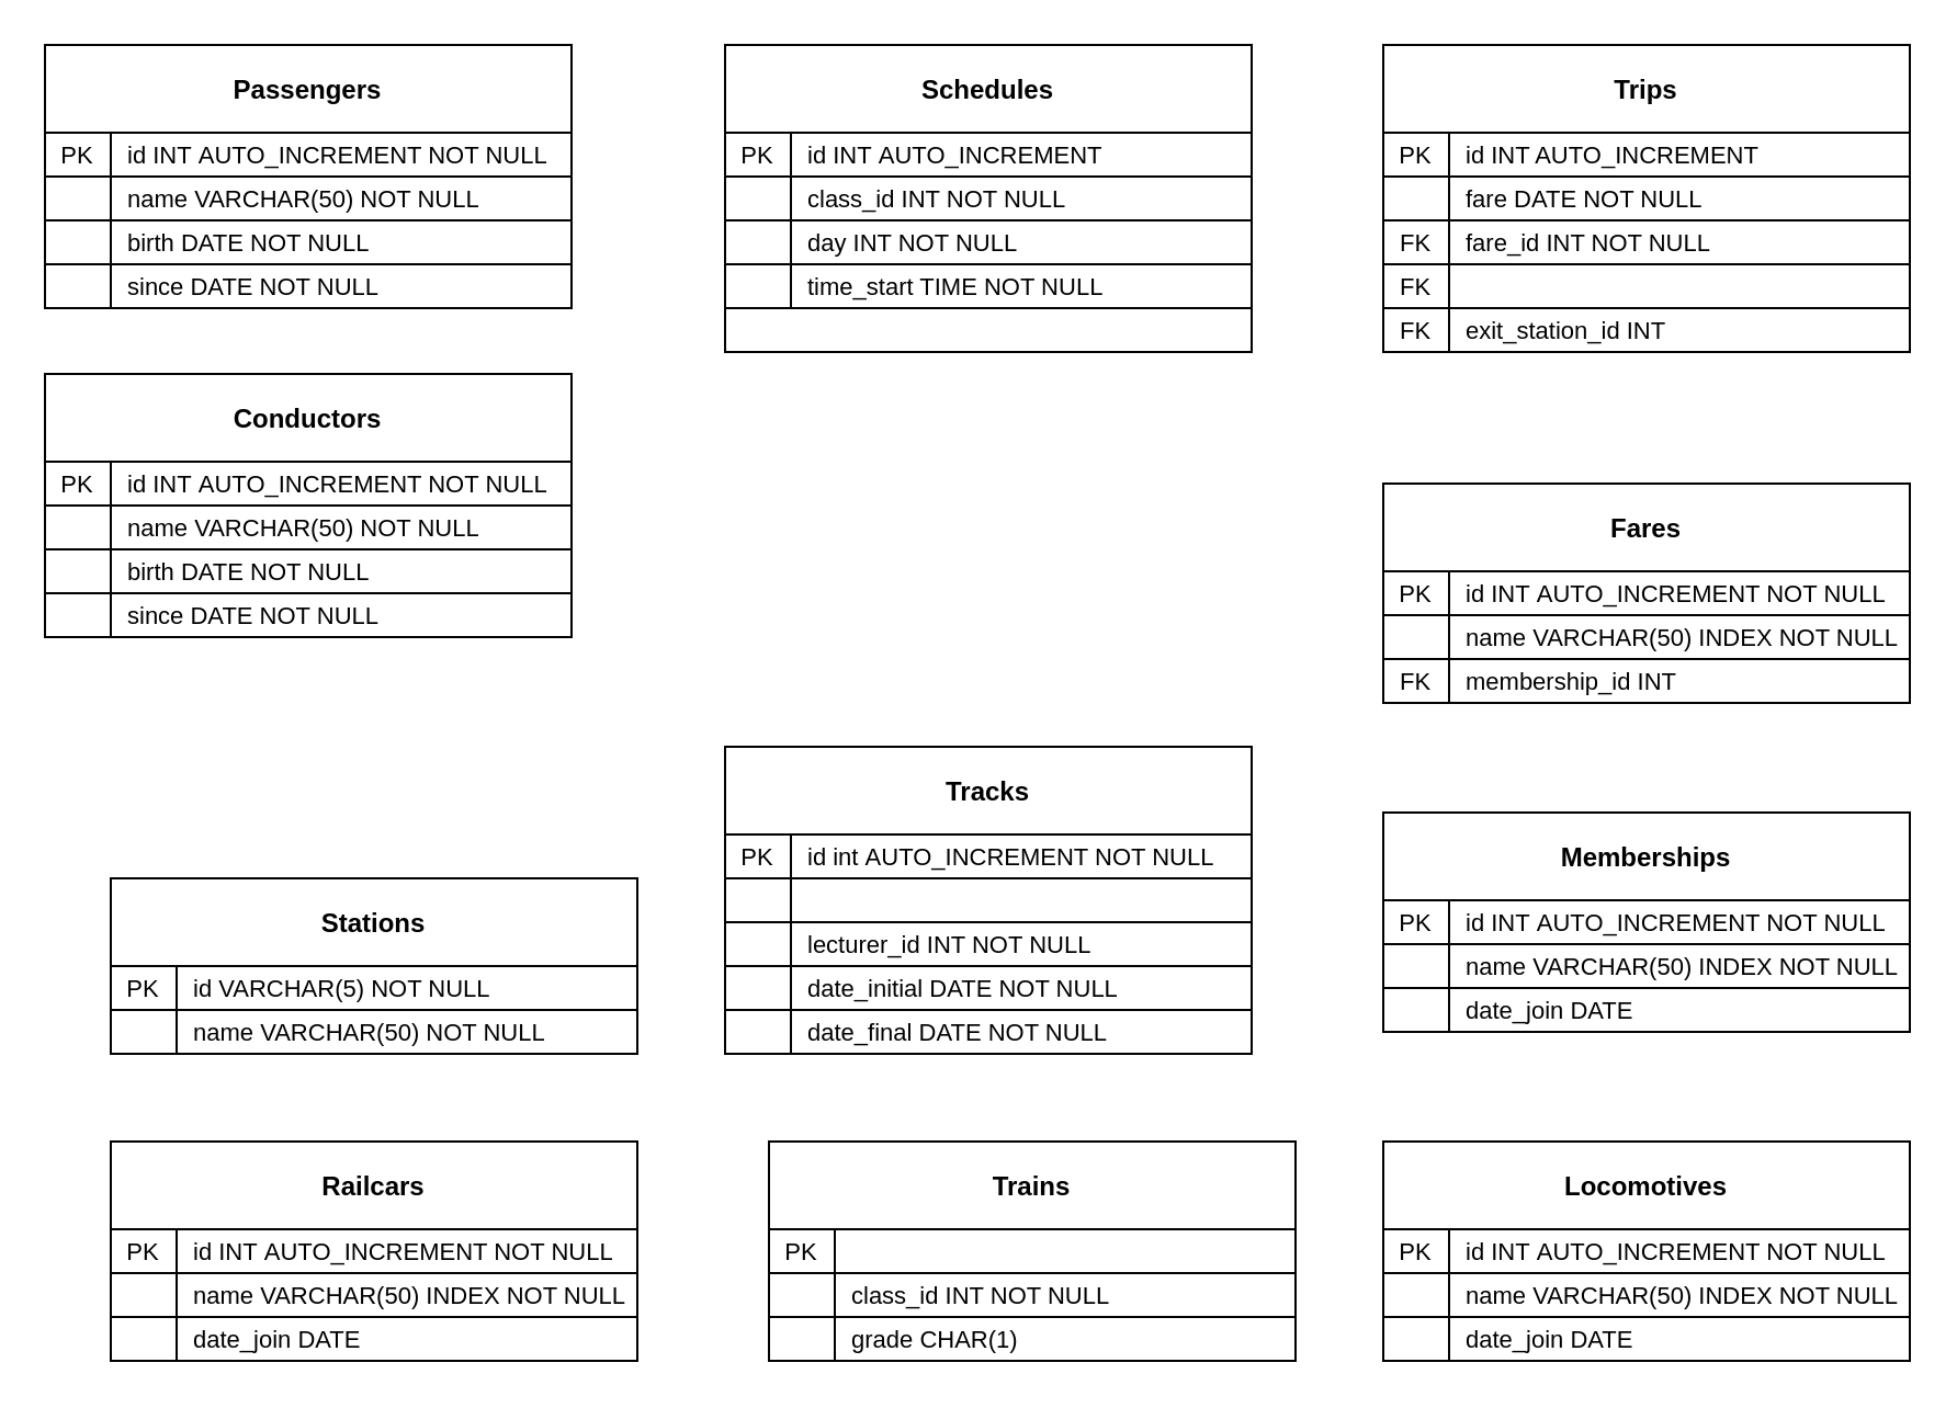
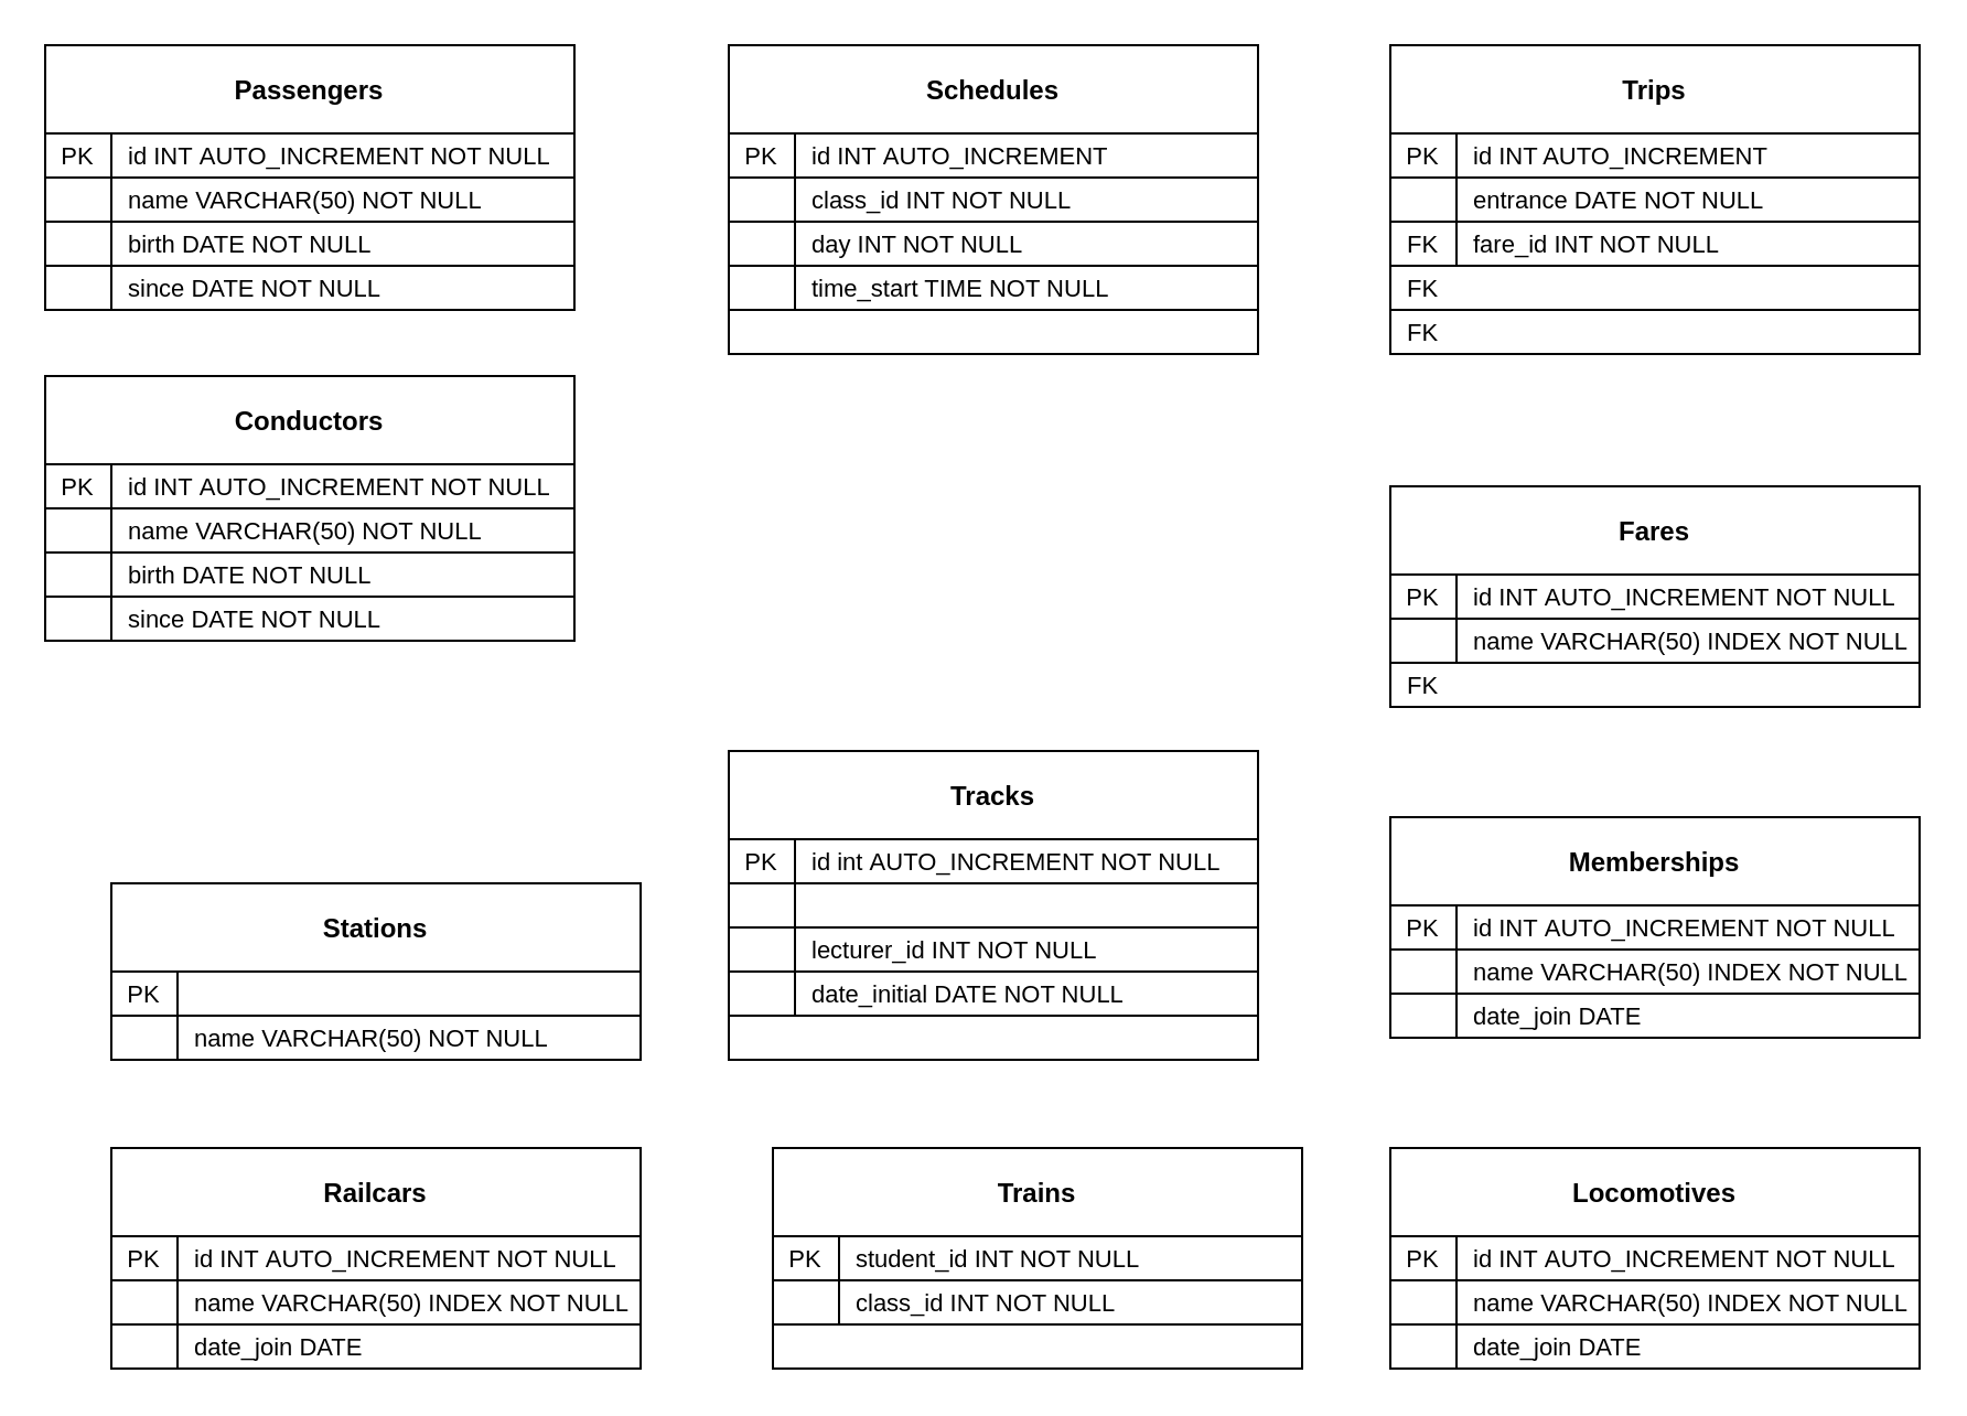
- <mxCell id="88" value="fare DATE NOT NULL" style="shape=partialRectangle;connectable=0;fillColor=none;top=0;left=0;bottom=0;right=0;align=left;spacingLeft=6;fontStyle=0;overflow=hidden;fontSize=11;" parent="86" vertex="1"><mxGeometry x="30" width="210" height="20" as="geometry"><mxRectangle width="210" height="20" as="alternateBounds" /></mxGeometry></mxCell>
+ <mxCell id="88" value="entrance DATE NOT NULL" style="shape=partialRectangle;connectable=0;fillColor=none;top=0;left=0;bottom=0;right=0;align=left;spacingLeft=6;fontStyle=0;overflow=hidden;fontSize=11;" parent="86" vertex="1"><mxGeometry x="30" width="210" height="20" as="geometry"><mxRectangle width="210" height="20" as="alternateBounds" /></mxGeometry></mxCell>
- <mxCell id="96" value="exit_station_id INT" style="shape=partialRectangle;overflow=hidden;connectable=0;fillColor=none;top=0;left=0;bottom=0;right=0;align=left;spacingLeft=6;fontSize=11;" parent="94" vertex="1"><mxGeometry x="30" width="210" height="20" as="geometry"><mxRectangle width="210" height="20" as="alternateBounds" /></mxGeometry></mxCell>
- <mxCell id="106" value="membership_id INT" style="shape=partialRectangle;overflow=hidden;connectable=0;fillColor=none;top=0;left=0;bottom=0;right=0;align=left;spacingLeft=6;fontSize=11;fontStyle=0" parent="104" vertex="1"><mxGeometry x="30" width="210" height="20" as="geometry"><mxRectangle width="210" height="20" as="alternateBounds" /></mxGeometry></mxCell>
- <mxCell id="5" value="id VARCHAR(5) NOT NULL" style="shape=partialRectangle;overflow=hidden;connectable=0;fillColor=none;top=0;left=0;bottom=0;right=0;align=left;spacingLeft=6;fontStyle=0;fontSize=11;" parent="3" vertex="1"><mxGeometry x="30" width="210" height="20" as="geometry"><mxRectangle width="210" height="20" as="alternateBounds" /></mxGeometry></mxCell>
- <mxCell id="23" value="date_final DATE NOT NULL" style="shape=partialRectangle;overflow=hidden;connectable=0;fillColor=none;top=0;left=0;bottom=0;right=0;align=left;spacingLeft=6;fontSize=11;" parent="21" vertex="1"><mxGeometry x="30" width="210" height="20" as="geometry"><mxRectangle width="210" height="20" as="alternateBounds" /></mxGeometry></mxCell>
+ <mxCell id="27" value="student_id INT NOT NULL" style="shape=partialRectangle;overflow=hidden;connectable=0;fillColor=none;top=0;left=0;bottom=0;right=0;align=left;spacingLeft=6;fontStyle=0;fontSize=11;" parent="25" vertex="1"><mxGeometry x="30" width="210" height="20" as="geometry"><mxRectangle width="210" height="20" as="alternateBounds" /></mxGeometry></mxCell>
- <mxCell id="33" value="grade CHAR(1)" style="shape=partialRectangle;overflow=hidden;connectable=0;fillColor=none;top=0;left=0;bottom=0;right=0;align=left;spacingLeft=6;fontSize=11;" parent="31" vertex="1"><mxGeometry x="30" width="210" height="20" as="geometry"><mxRectangle width="210" height="20" as="alternateBounds" /></mxGeometry></mxCell>
